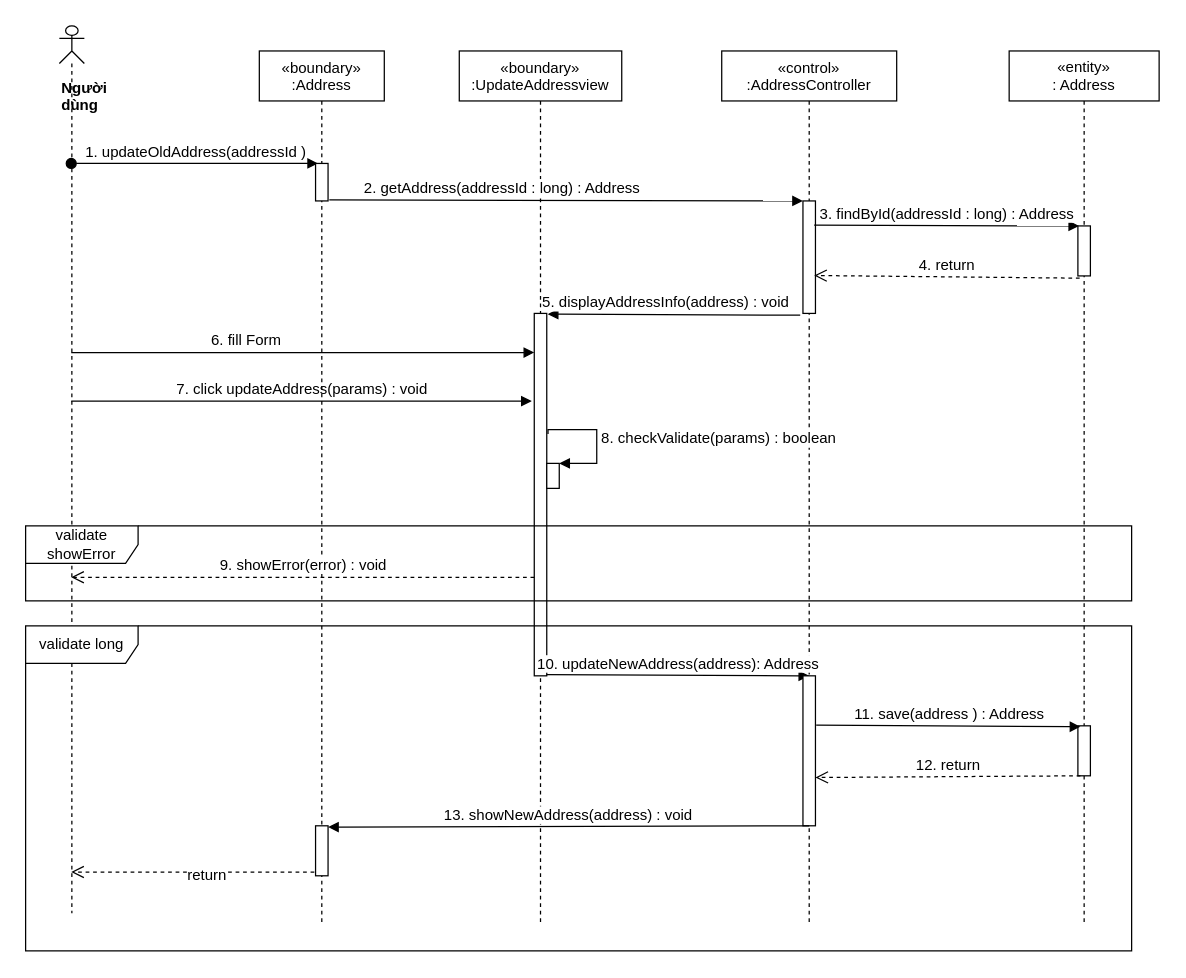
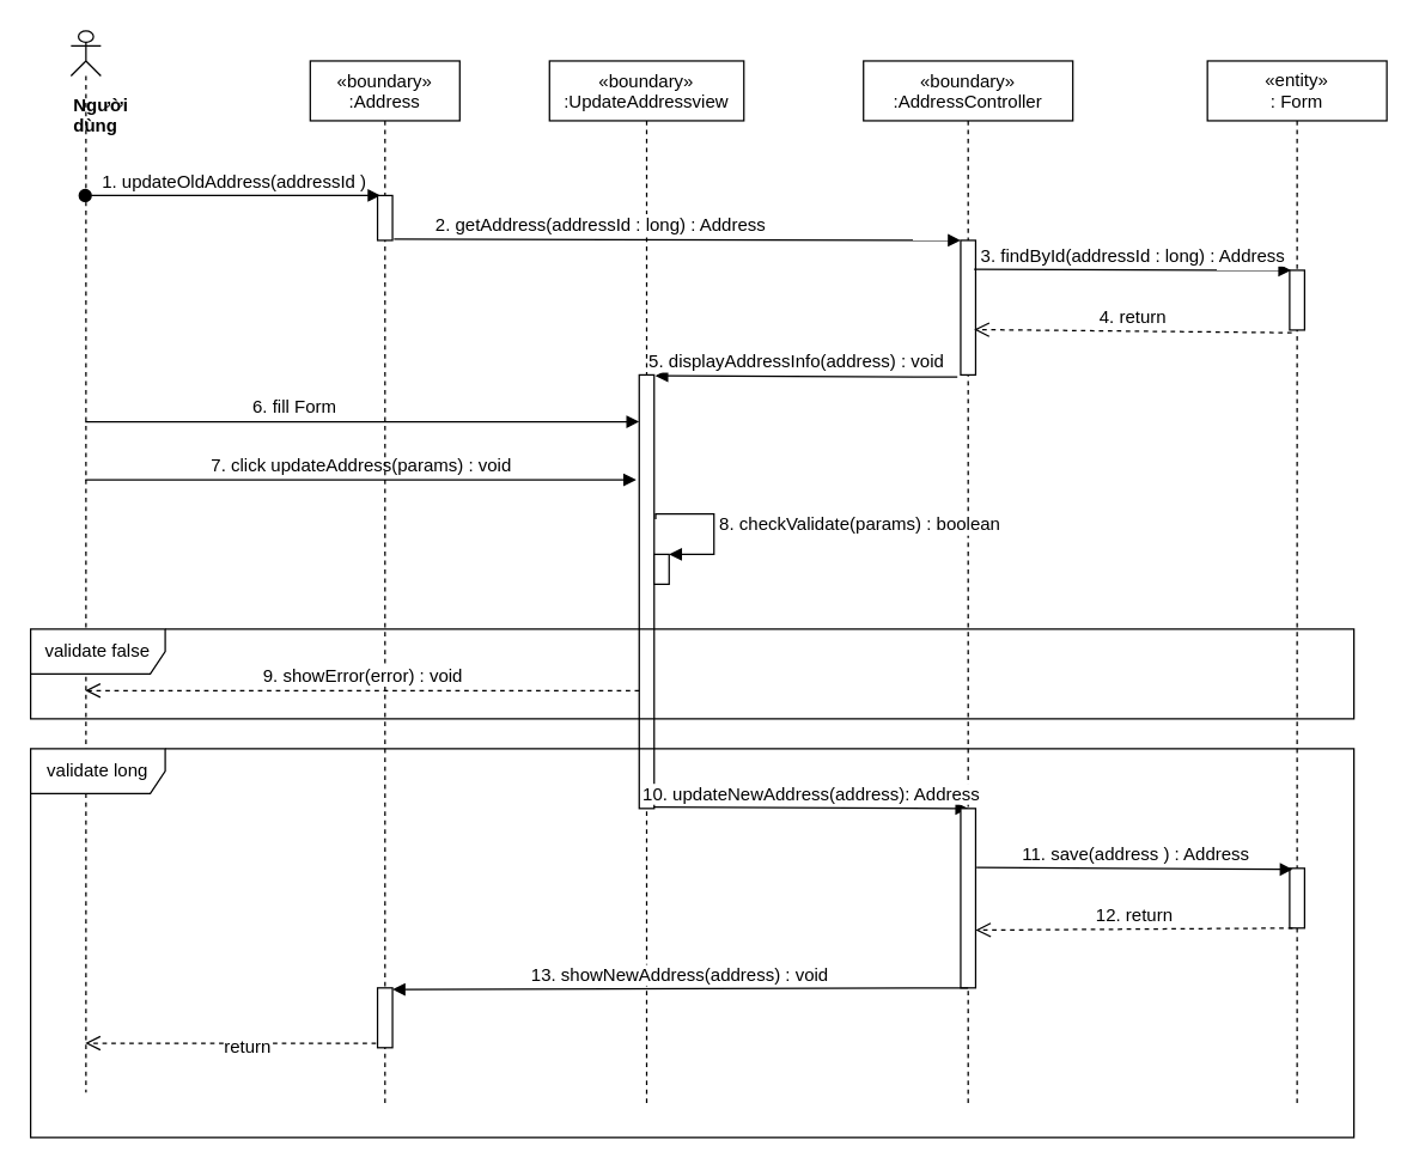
- <mxCell id="4" value="«control»&#10;:AddressController" style="shape=umlLifeline;perimeter=lifelinePerimeter;container=1;collapsible=0;recursiveResize=0;rounded=0;shadow=0;strokeWidth=1;size=40;" parent="1" vertex="1"><mxGeometry x="577" y="40" width="140" height="700" as="geometry" /></mxCell>
+ <mxCell id="4" value="«boundary»&#10;:AddressController" style="shape=umlLifeline;perimeter=lifelinePerimeter;container=1;collapsible=0;recursiveResize=0;rounded=0;shadow=0;strokeWidth=1;size=40;" parent="1" vertex="1"><mxGeometry x="577" y="40" width="140" height="700" as="geometry" /></mxCell>
- <mxCell id="10" value="&lt;span&gt;«entity»&lt;br&gt;&lt;/span&gt;: Address" style="shape=umlLifeline;perimeter=lifelinePerimeter;whiteSpace=wrap;html=1;container=1;collapsible=0;recursiveResize=0;outlineConnect=0;" parent="1" vertex="1"><mxGeometry x="807" y="40" width="120" height="700" as="geometry" /></mxCell>
+ <mxCell id="10" value="&lt;span&gt;«entity»&lt;br&gt;&lt;/span&gt;: Form" style="shape=umlLifeline;perimeter=lifelinePerimeter;whiteSpace=wrap;html=1;container=1;collapsible=0;recursiveResize=0;outlineConnect=0;" parent="1" vertex="1"><mxGeometry x="807" y="40" width="120" height="700" as="geometry" /></mxCell>
- <mxCell id="30" value="validate showError" style="shape=umlFrame;whiteSpace=wrap;html=1;width=90;height=30;" parent="1" vertex="1"><mxGeometry x="20" y="420" width="885" height="60" as="geometry" /></mxCell>
+ <mxCell id="30" value="validate false" style="shape=umlFrame;whiteSpace=wrap;html=1;width=90;height=30;" parent="1" vertex="1"><mxGeometry x="20" y="420" width="885" height="60" as="geometry" /></mxCell>
